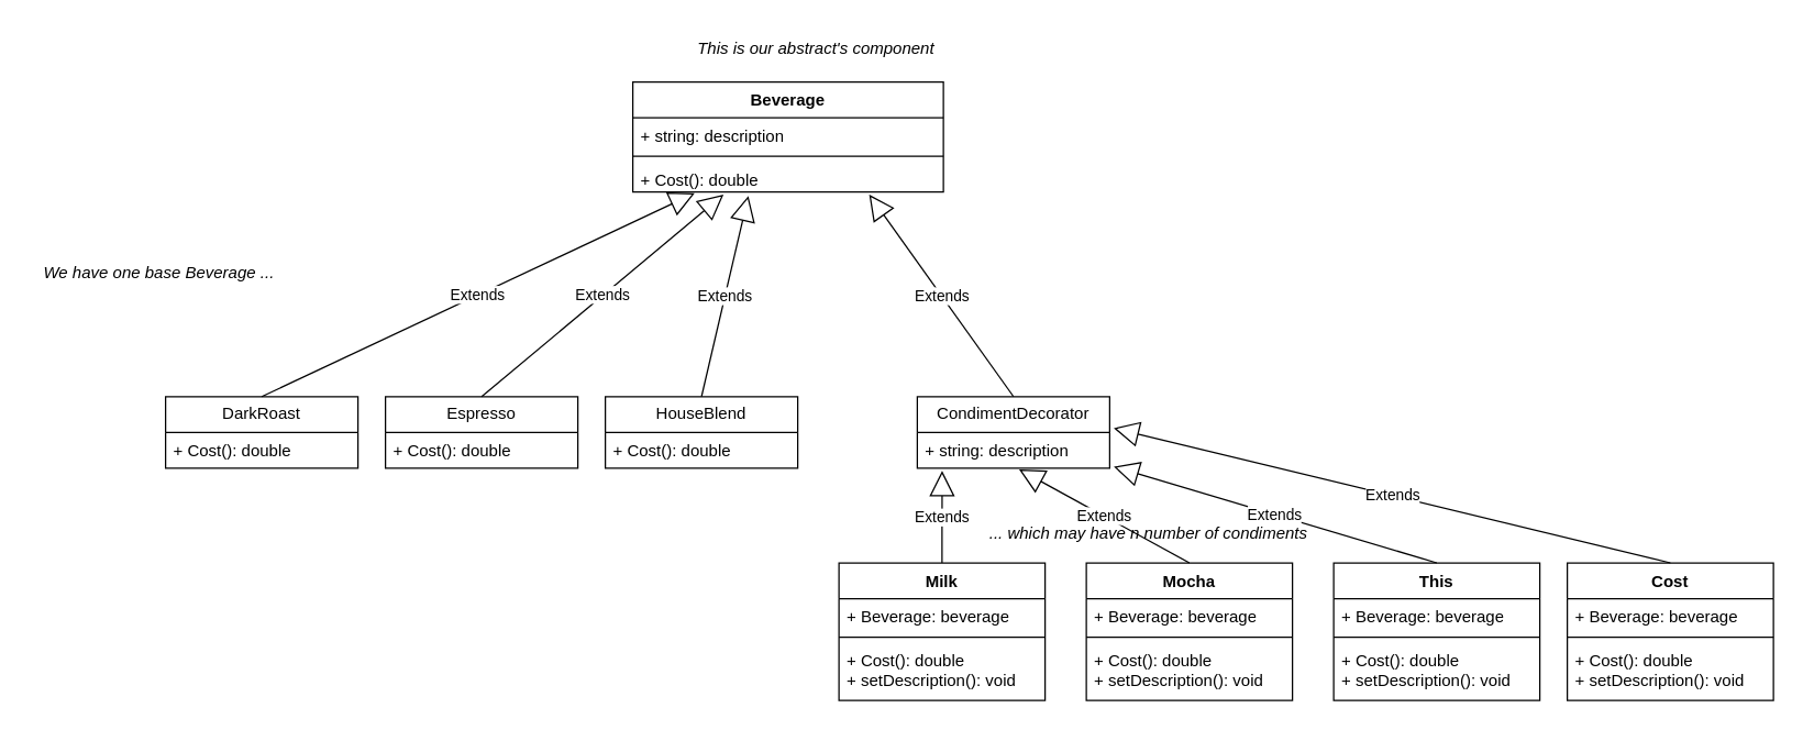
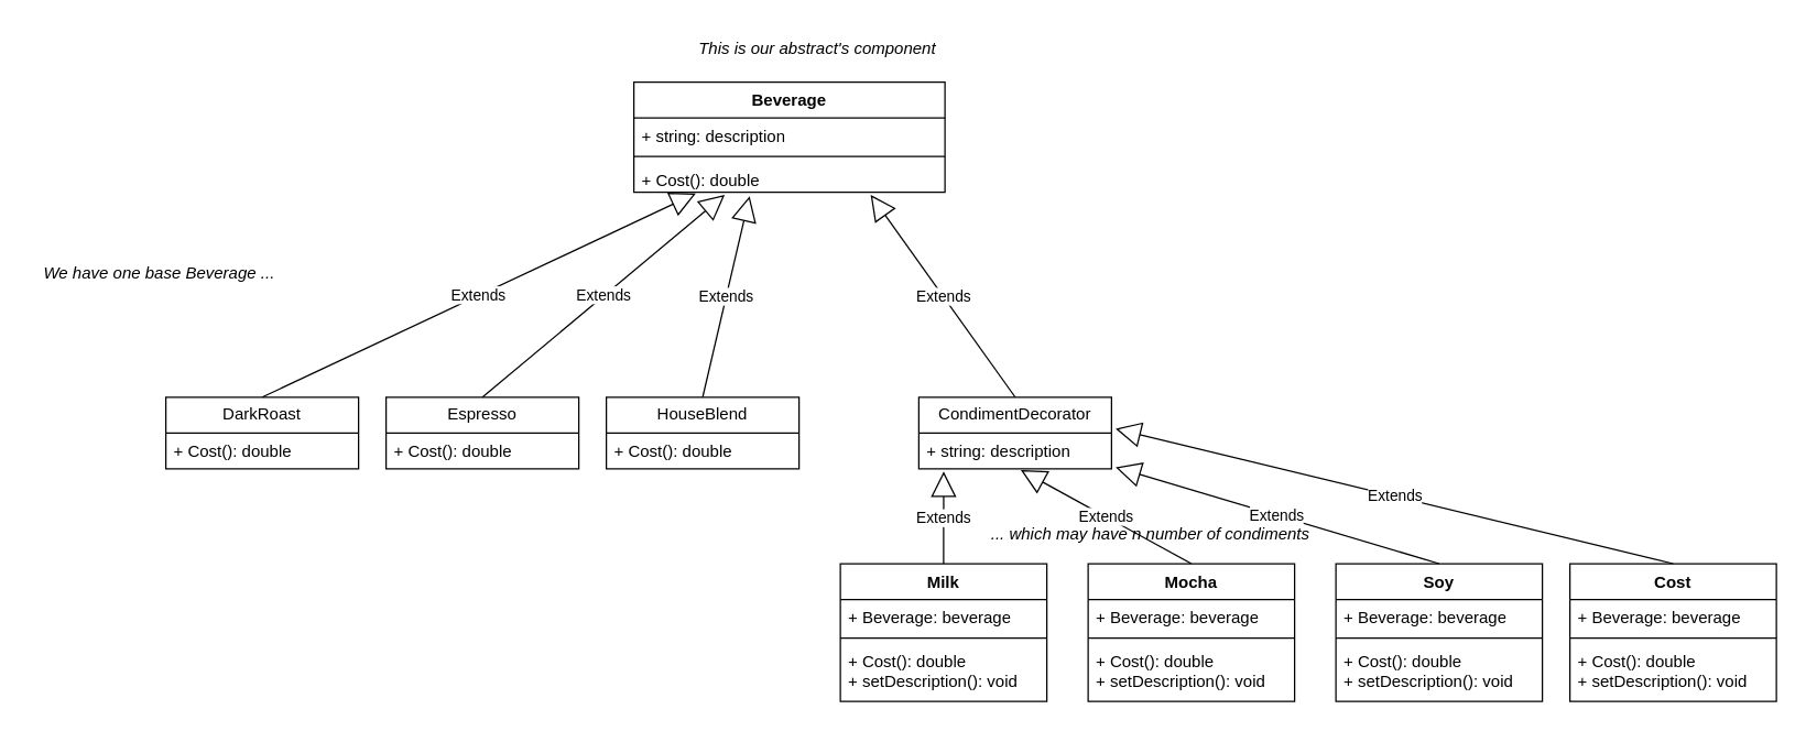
- <mxCell id="23" value="This" style="swimlane;fontStyle=1;align=center;verticalAlign=top;childLayout=stackLayout;horizontal=1;startSize=26;horizontalStack=0;resizeParent=1;resizeParentMax=0;resizeLast=0;collapsible=1;marginBottom=0;whiteSpace=wrap;html=1;" vertex="1" parent="1"><mxGeometry x="970" y="409" width="150" height="100" as="geometry" /></mxCell>
+ <mxCell id="23" value="Soy" style="swimlane;fontStyle=1;align=center;verticalAlign=top;childLayout=stackLayout;horizontal=1;startSize=26;horizontalStack=0;resizeParent=1;resizeParentMax=0;resizeLast=0;collapsible=1;marginBottom=0;whiteSpace=wrap;html=1;" vertex="1" parent="1"><mxGeometry x="970" y="409" width="150" height="100" as="geometry" /></mxCell>
